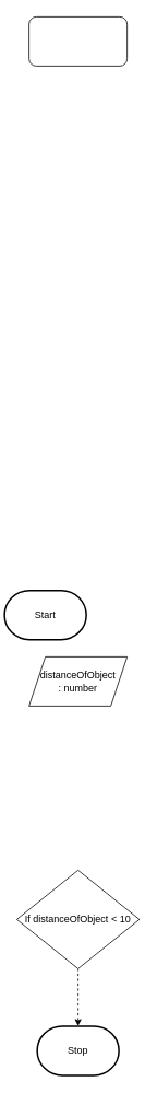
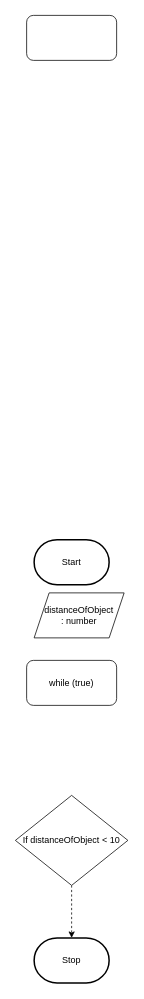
- <mxCell id="3" value="Start" style="strokeWidth=2;html=1;shape=mxgraph.flowchart.terminator;whiteSpace=wrap;" parent="1" vertex="1"><mxGeometry x="5" y="719" width="100" height="60" as="geometry" /></mxCell>
+ <mxCell id="3" value="Start" style="strokeWidth=2;html=1;shape=mxgraph.flowchart.terminator;whiteSpace=wrap;" parent="1" vertex="1"><mxGeometry x="45" y="719" width="100" height="60" as="geometry" /></mxCell>
- <mxCell id="5" value="distanceOfObject&lt;br&gt;: number" style="shape=parallelogram;perimeter=parallelogramPerimeter;whiteSpace=wrap;html=1;fixedSize=1;" vertex="1" parent="1"><mxGeometry x="35" y="800" width="120" height="60" as="geometry" /></mxCell>
+ <mxCell id="5" value="distanceOfObject&lt;br&gt;: number" style="shape=parallelogram;perimeter=parallelogramPerimeter;whiteSpace=wrap;html=1;fixedSize=1;" vertex="1" parent="1"><mxGeometry x="45" y="790" width="120" height="60" as="geometry" /></mxCell>
+ <mxCell id="6" value="while (true)" style="rounded=1;whiteSpace=wrap;html=1;" vertex="1" parent="1"><mxGeometry x="35" y="880" width="120" height="60" as="geometry" /></mxCell>
